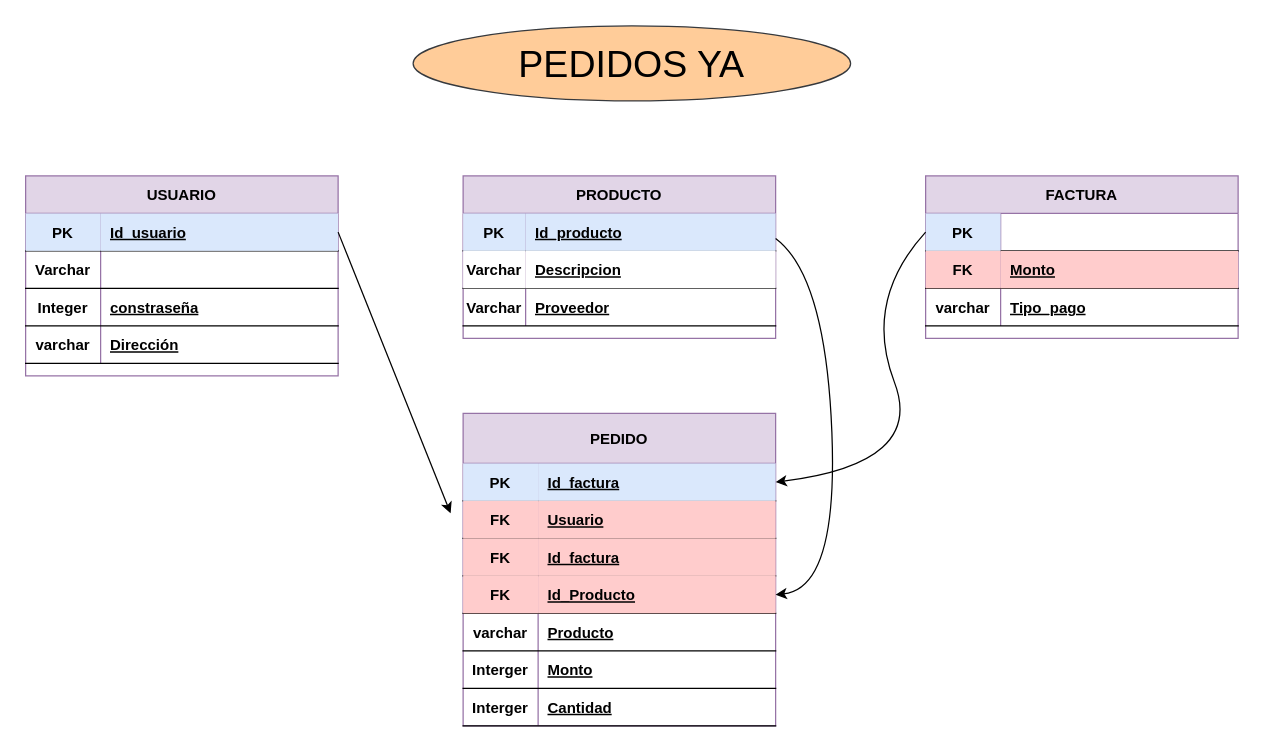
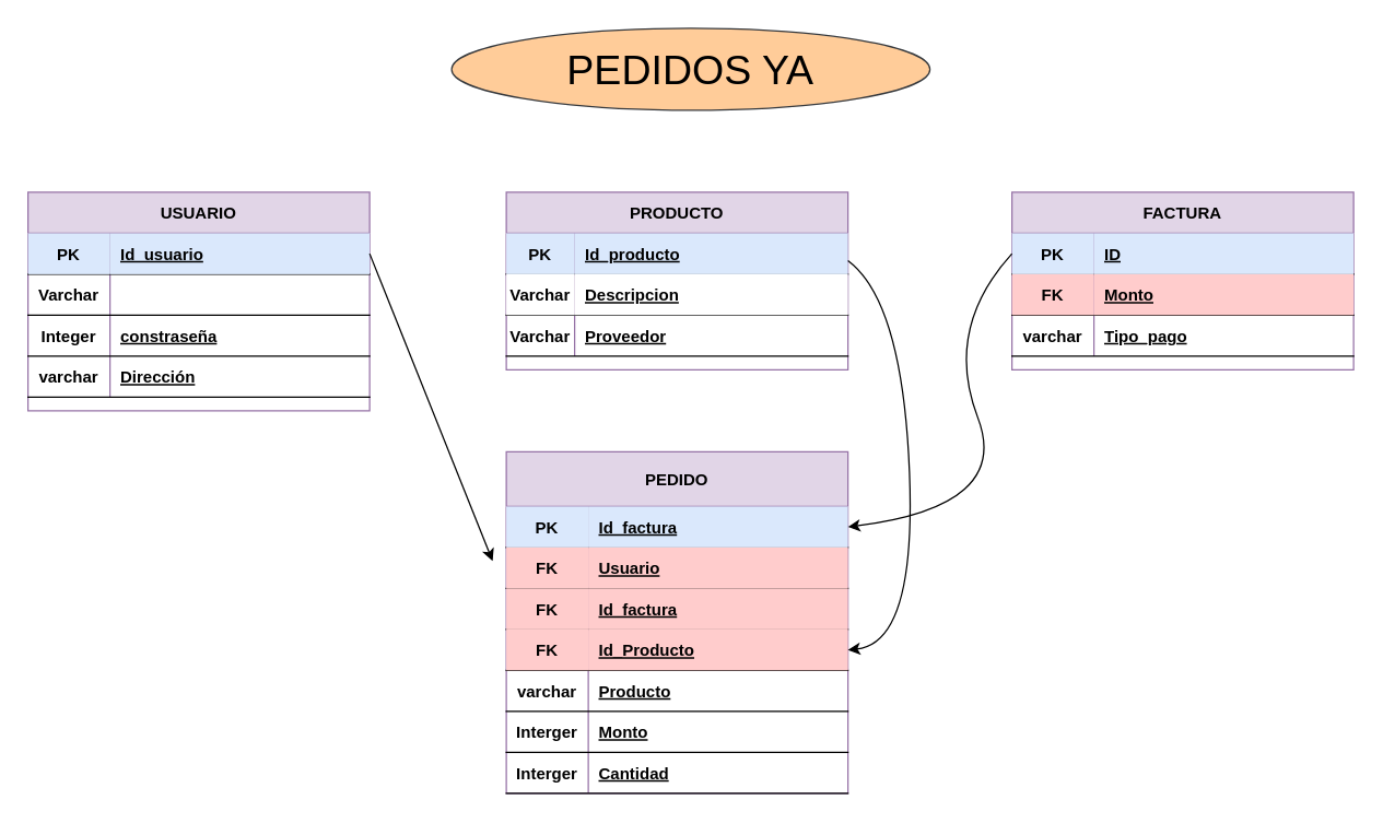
+ <mxCell id="49" value="ID" style="shape=partialRectangle;overflow=hidden;connectable=0;fillColor=#dae8fc;top=0;left=0;bottom=0;right=0;align=left;spacingLeft=6;fontStyle=5;strokeColor=#6c8ebf;" vertex="1" parent="47"><mxGeometry x="60" width="190" height="30" as="geometry"><mxRectangle width="190" height="30" as="alternateBounds" /></mxGeometry></mxCell>
